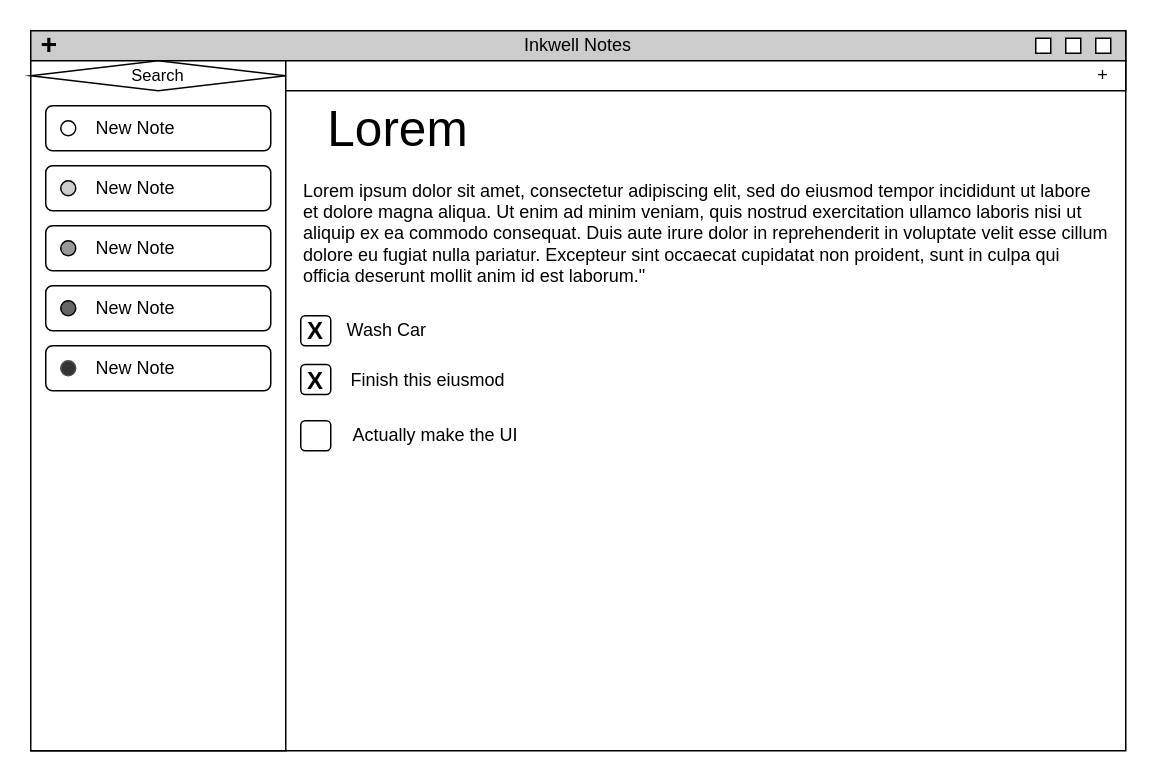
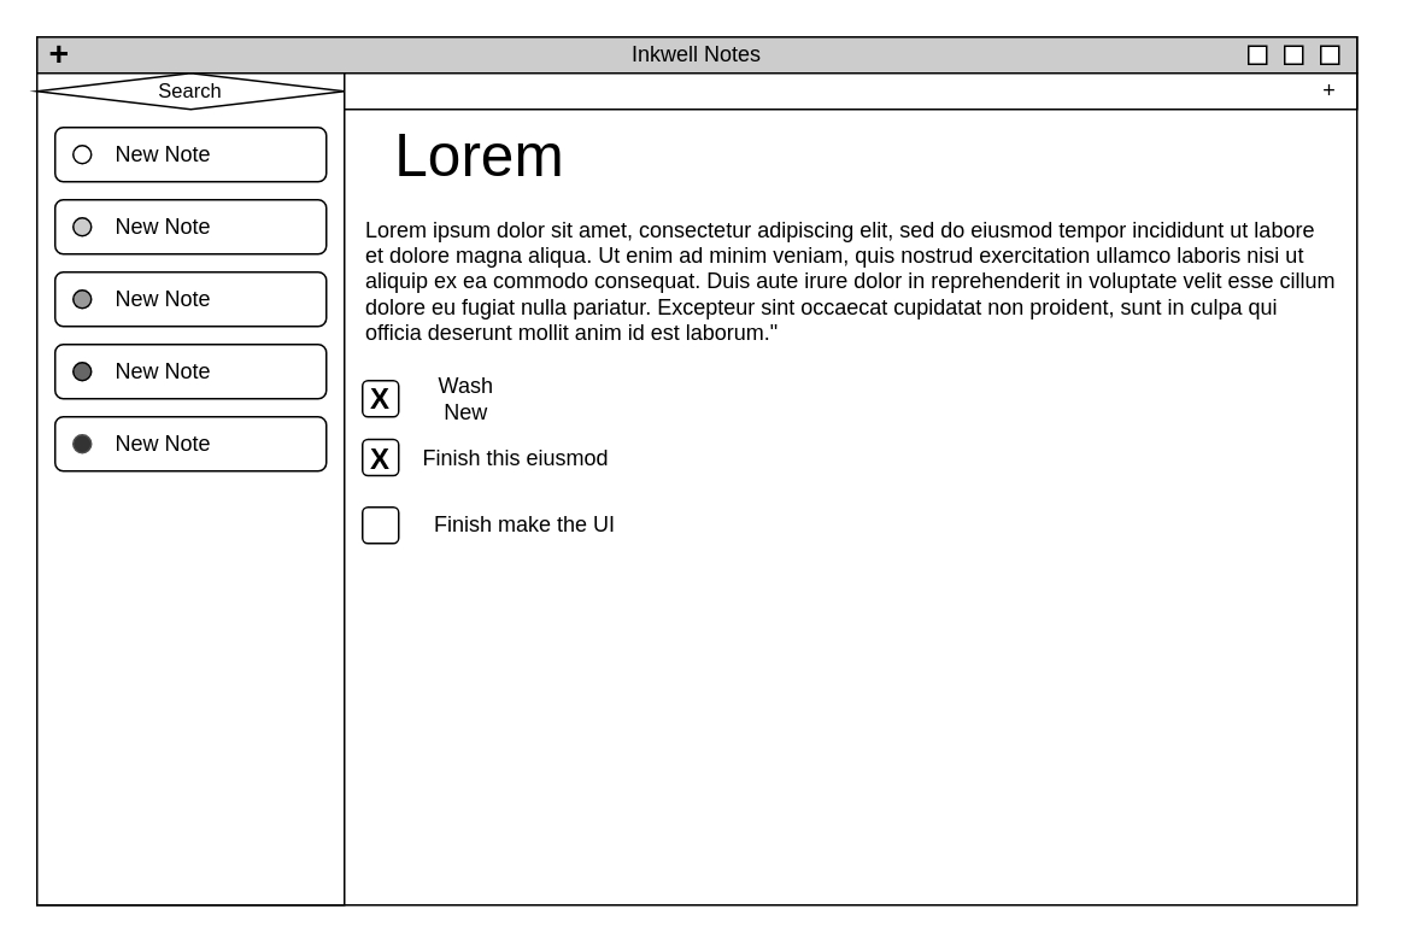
- <mxCell id="30" value="&lt;font style=&quot;font-size: 12px;&quot;&gt;Wash Car&lt;br&gt;&lt;/font&gt;" style="text;html=1;strokeColor=none;fillColor=none;align=center;verticalAlign=middle;whiteSpace=wrap;rounded=0;" parent="26" vertex="1"><mxGeometry x="30" y="137.5" width="55" height="25" as="geometry" /></mxCell>
+ <mxCell id="30" value="&lt;font style=&quot;font-size: 12px;&quot;&gt;Wash New&lt;br&gt;&lt;/font&gt;" style="text;html=1;strokeColor=none;fillColor=none;align=center;verticalAlign=middle;whiteSpace=wrap;rounded=0;" parent="26" vertex="1"><mxGeometry x="30" y="137.5" width="55" height="25" as="geometry" /></mxCell>
- <mxCell id="34" value="Actually make the UI" style="text;html=1;strokeColor=none;fillColor=none;align=center;verticalAlign=middle;whiteSpace=wrap;rounded=0;" parent="26" vertex="1"><mxGeometry x="30" y="207.5" width="120" height="25" as="geometry" /></mxCell>
+ <mxCell id="34" value="Finish make the UI" style="text;html=1;strokeColor=none;fillColor=none;align=center;verticalAlign=middle;whiteSpace=wrap;rounded=0;" parent="26" vertex="1"><mxGeometry x="30" y="207.5" width="120" height="25" as="geometry" /></mxCell>
